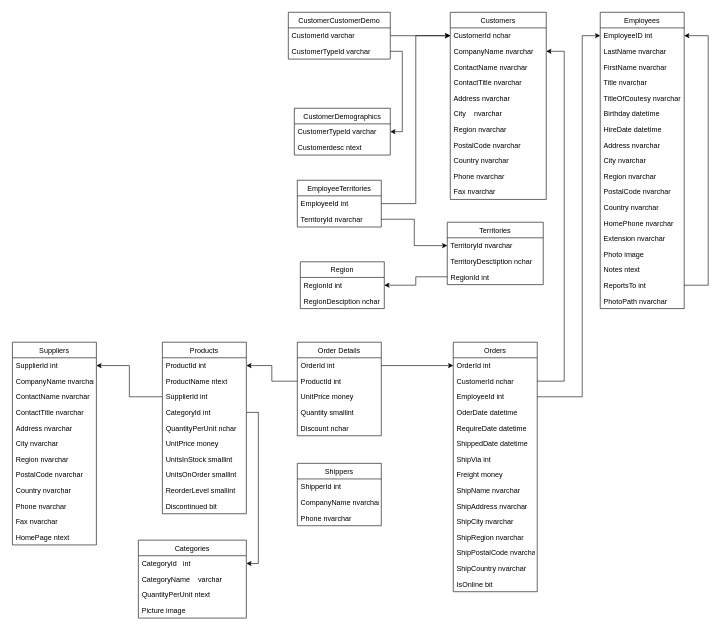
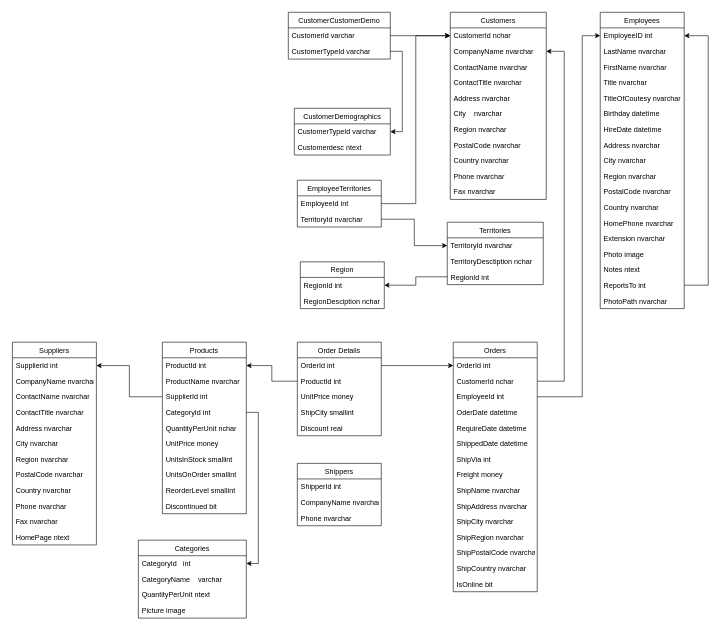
- <mxCell id="72" value="ProductName ntext" style="text;strokeColor=none;fillColor=none;align=left;verticalAlign=top;spacingLeft=4;spacingRight=4;overflow=hidden;rotatable=0;points=[[0,0.5],[1,0.5]];portConstraint=eastwest;" parent="70" vertex="1"><mxGeometry y="52" width="140" height="26" as="geometry" /></mxCell>
+ <mxCell id="72" value="ProductName nvarchar" style="text;strokeColor=none;fillColor=none;align=left;verticalAlign=top;spacingLeft=4;spacingRight=4;overflow=hidden;rotatable=0;points=[[0,0.5],[1,0.5]];portConstraint=eastwest;" parent="70" vertex="1"><mxGeometry y="52" width="140" height="26" as="geometry" /></mxCell>
- <mxCell id="52" value="Quantity smallint" style="text;strokeColor=none;fillColor=none;align=left;verticalAlign=top;spacingLeft=4;spacingRight=4;overflow=hidden;rotatable=0;points=[[0,0.5],[1,0.5]];portConstraint=eastwest;" parent="48" vertex="1"><mxGeometry y="104" width="140" height="26" as="geometry" /></mxCell>
+ <mxCell id="52" value="ShipCity smallint" style="text;strokeColor=none;fillColor=none;align=left;verticalAlign=top;spacingLeft=4;spacingRight=4;overflow=hidden;rotatable=0;points=[[0,0.5],[1,0.5]];portConstraint=eastwest;" parent="48" vertex="1"><mxGeometry y="104" width="140" height="26" as="geometry" /></mxCell>
- <mxCell id="53" value="Discount nchar" style="text;strokeColor=none;fillColor=none;align=left;verticalAlign=top;spacingLeft=4;spacingRight=4;overflow=hidden;rotatable=0;points=[[0,0.5],[1,0.5]];portConstraint=eastwest;" parent="48" vertex="1"><mxGeometry y="130" width="140" height="26" as="geometry" /></mxCell>
+ <mxCell id="53" value="Discount real" style="text;strokeColor=none;fillColor=none;align=left;verticalAlign=top;spacingLeft=4;spacingRight=4;overflow=hidden;rotatable=0;points=[[0,0.5],[1,0.5]];portConstraint=eastwest;" parent="48" vertex="1"><mxGeometry y="130" width="140" height="26" as="geometry" /></mxCell>
